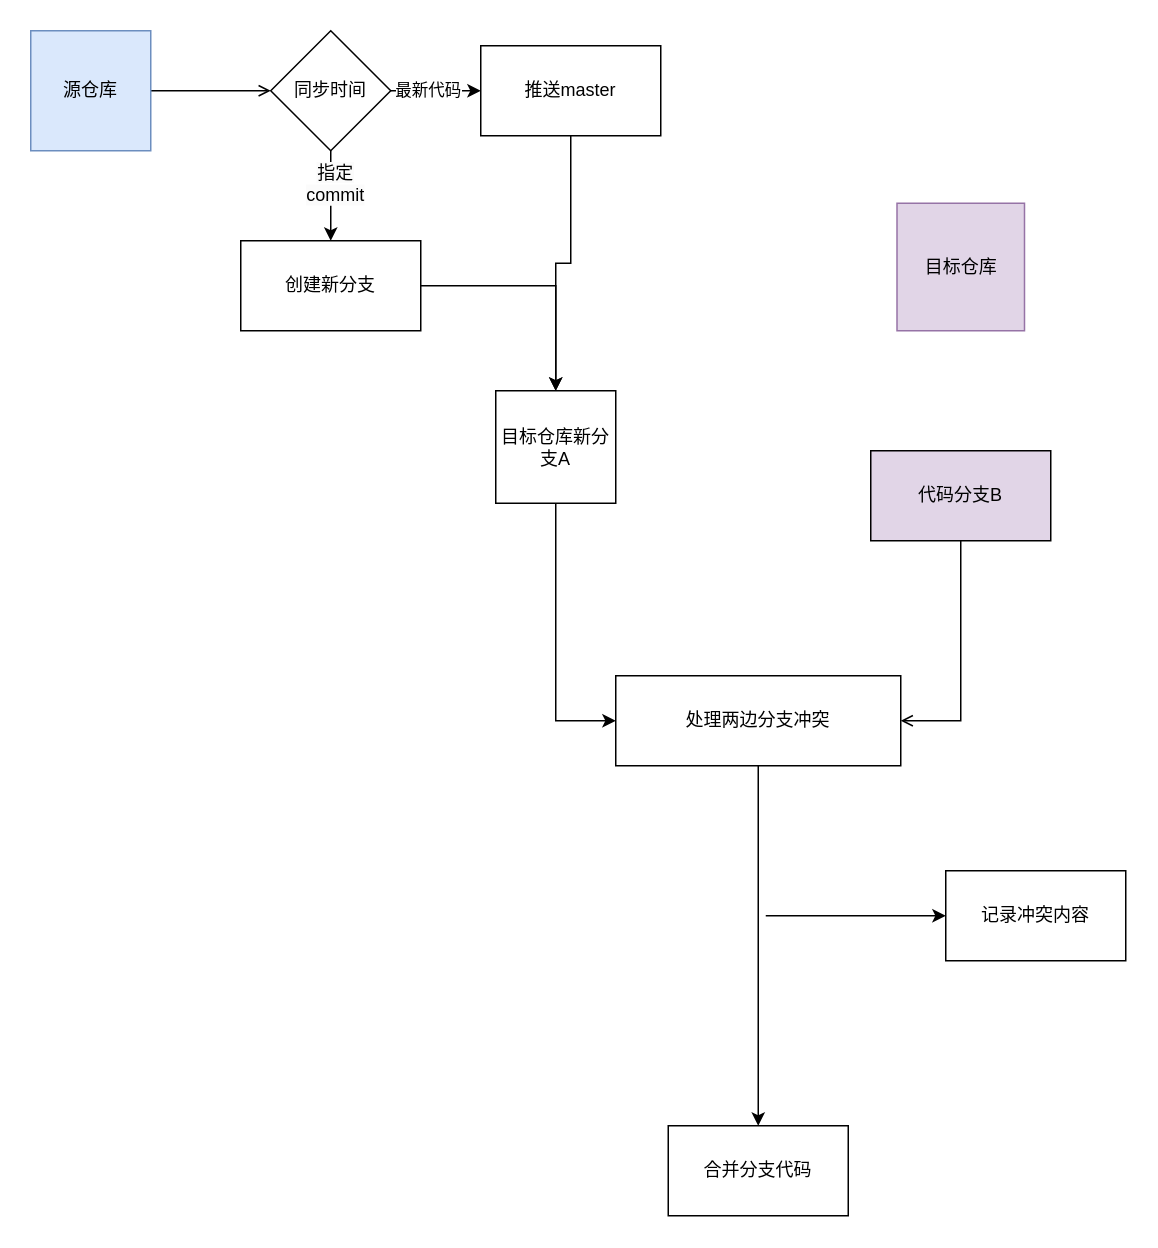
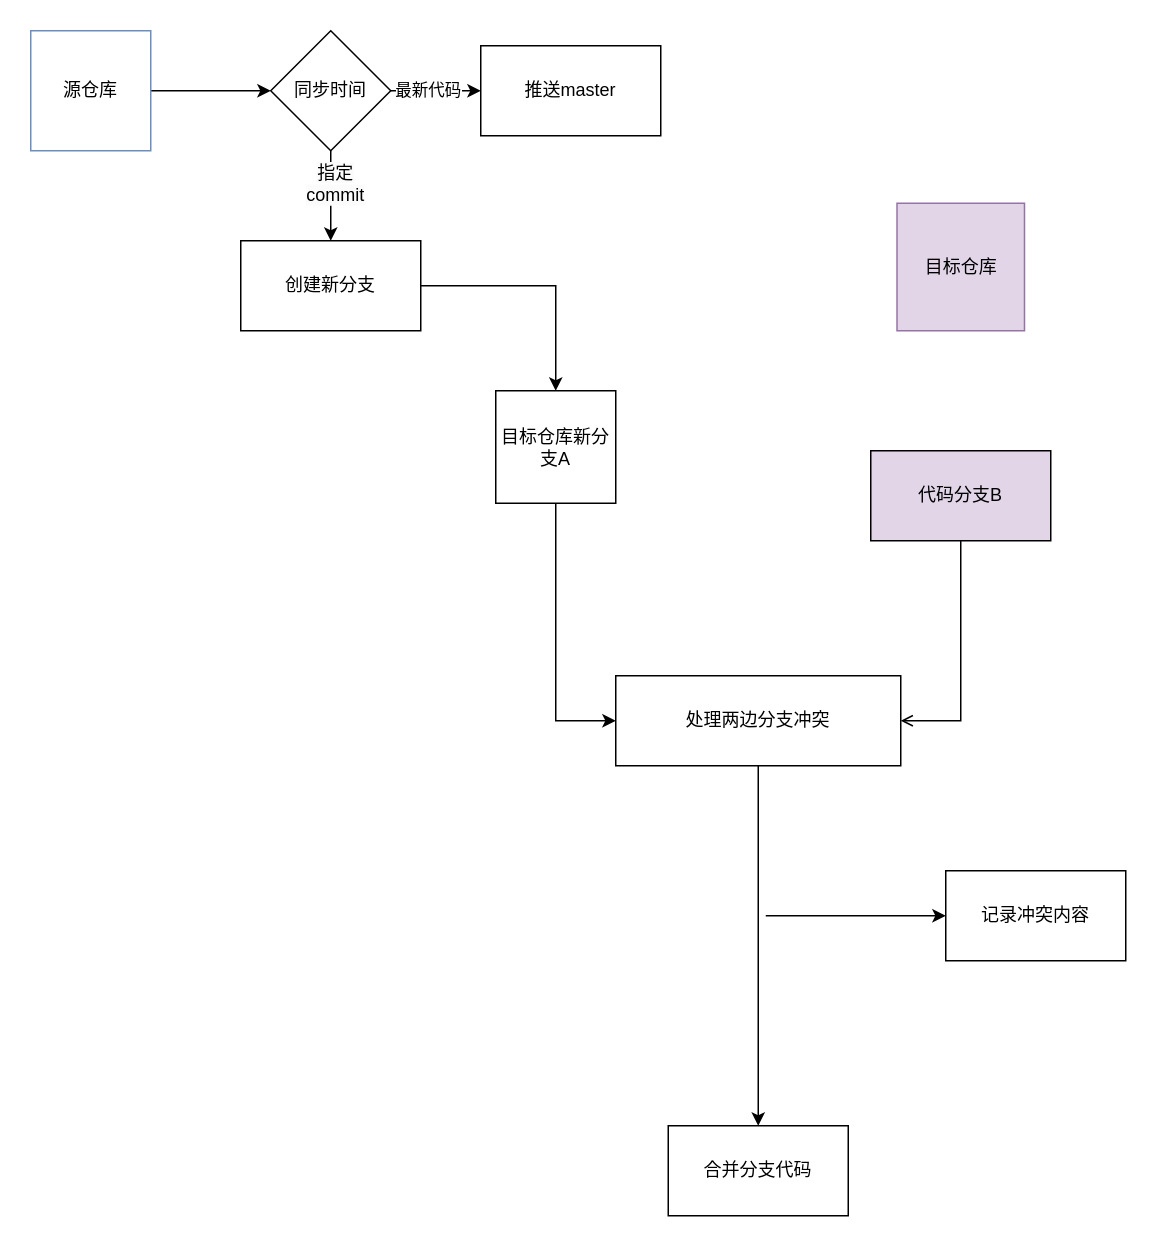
- <mxCell id="3" value="源仓库" style="whiteSpace=wrap;html=1;aspect=fixed;labelBackgroundColor=none;fillColor=#dae8fc;strokeColor=#6c8ebf;" vertex="1" parent="1"><mxGeometry x="20" y="20" width="80" height="80" as="geometry" /></mxCell>
+ <mxCell id="3" value="源仓库" style="whiteSpace=wrap;html=1;aspect=fixed;labelBackgroundColor=none;fillColor=#ffffff;strokeColor=#6c8ebf;" vertex="1" parent="1"><mxGeometry x="20" y="20" width="80" height="80" as="geometry" /></mxCell>
- <mxCell id="2" value="" style="edgeStyle=orthogonalEdgeStyle;rounded=0;orthogonalLoop=1;jettySize=auto;html=1;endArrow=open;" edge="1" parent="1" source="3" target="8"><mxGeometry relative="1" as="geometry" /></mxCell>
+ <mxCell id="2" value="" style="edgeStyle=orthogonalEdgeStyle;rounded=0;orthogonalLoop=1;jettySize=auto;html=1;" edge="1" parent="1" source="3" target="8"><mxGeometry relative="1" as="geometry" /></mxCell>
- <mxCell id="9" style="edgeStyle=orthogonalEdgeStyle;rounded=0;orthogonalLoop=1;jettySize=auto;html=1;entryX=0.5;entryY=0;entryDx=0;entryDy=0;" edge="1" parent="1" source="10" target="14"><mxGeometry relative="1" as="geometry" /></mxCell>
